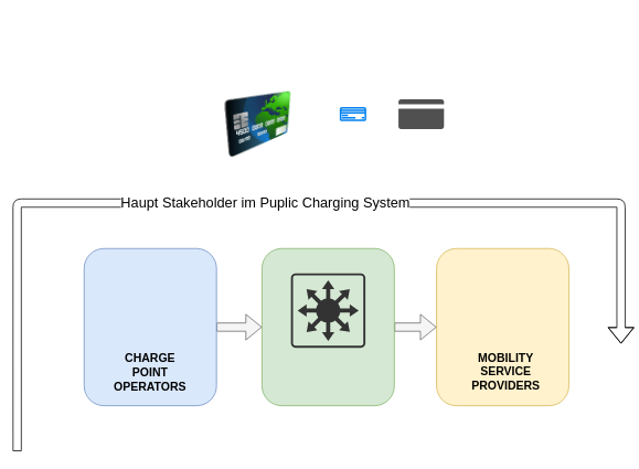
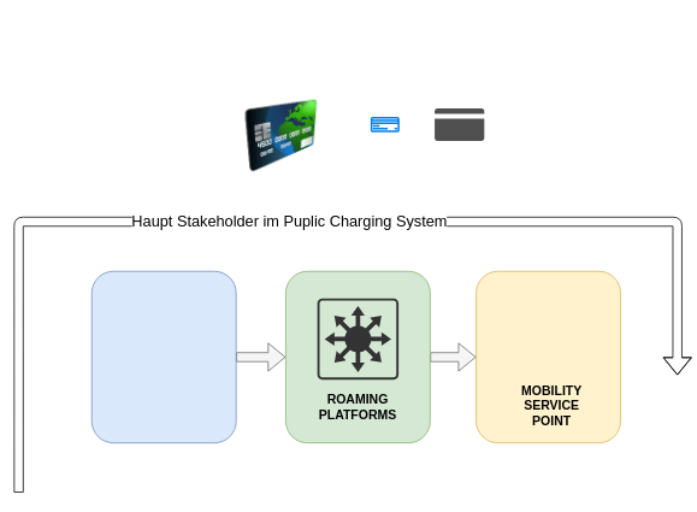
- <mxCell id="18" value="&lt;b&gt;&lt;font style=&quot;font-size: 14px&quot;&gt;MOBILITY SERVICE PROVIDERS&lt;/font&gt;&lt;/b&gt;" style="text;html=1;strokeColor=none;fillColor=none;align=center;verticalAlign=middle;whiteSpace=wrap;rounded=0;fontColor=#000000;" vertex="1" parent="1"><mxGeometry x="561" y="419" width="100" height="60" as="geometry" /></mxCell>
+ <mxCell id="18" value="&lt;b&gt;&lt;font style=&quot;font-size: 14px&quot;&gt;MOBILITY SERVICE POINT&lt;/font&gt;&lt;/b&gt;" style="text;html=1;strokeColor=none;fillColor=none;align=center;verticalAlign=middle;whiteSpace=wrap;rounded=0;fontColor=#000000;" vertex="1" parent="1"><mxGeometry x="561" y="419" width="100" height="60" as="geometry" /></mxCell>
- <mxCell id="16" value="&lt;b&gt;&lt;font style=&quot;font-size: 14px&quot;&gt;CHARGE POINT OPERATORS&lt;/font&gt;&lt;/b&gt;" style="text;html=1;strokeColor=none;fillColor=none;align=center;verticalAlign=middle;whiteSpace=wrap;rounded=0;fontColor=#000000;" vertex="1" parent="1"><mxGeometry x="131" y="420" width="100" height="60" as="geometry" /></mxCell>
+ <mxCell id="17" value="&lt;b&gt;&lt;font style=&quot;font-size: 14px&quot;&gt;ROAMING PLATFORMS&lt;br&gt;&lt;/font&gt;&lt;/b&gt;" style="text;html=1;strokeColor=none;fillColor=none;align=center;verticalAlign=middle;whiteSpace=wrap;rounded=0;fontColor=#000000;" vertex="1" parent="1"><mxGeometry x="346" y="420" width="100" height="60" as="geometry" /></mxCell>
